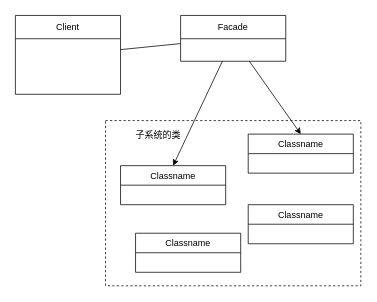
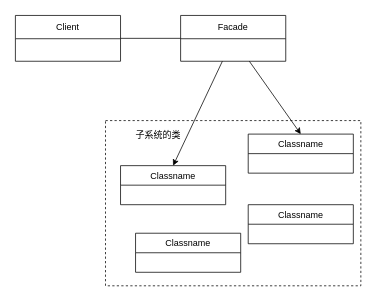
- <mxCell id="4" value="Client" style="swimlane;fontStyle=0;childLayout=stackLayout;horizontal=1;startSize=31;fillColor=none;horizontalStack=0;resizeParent=1;resizeParentMax=0;resizeLast=0;collapsible=1;marginBottom=0;" vertex="1" parent="1"><mxGeometry x="20" y="20" width="140" height="105" as="geometry" /></mxCell>
+ <mxCell id="4" value="Client" style="swimlane;fontStyle=0;childLayout=stackLayout;horizontal=1;startSize=31;fillColor=none;horizontalStack=0;resizeParent=1;resizeParentMax=0;resizeLast=0;collapsible=1;marginBottom=0;" vertex="1" parent="1"><mxGeometry x="20" y="20" width="140" height="61" as="geometry" /></mxCell>
